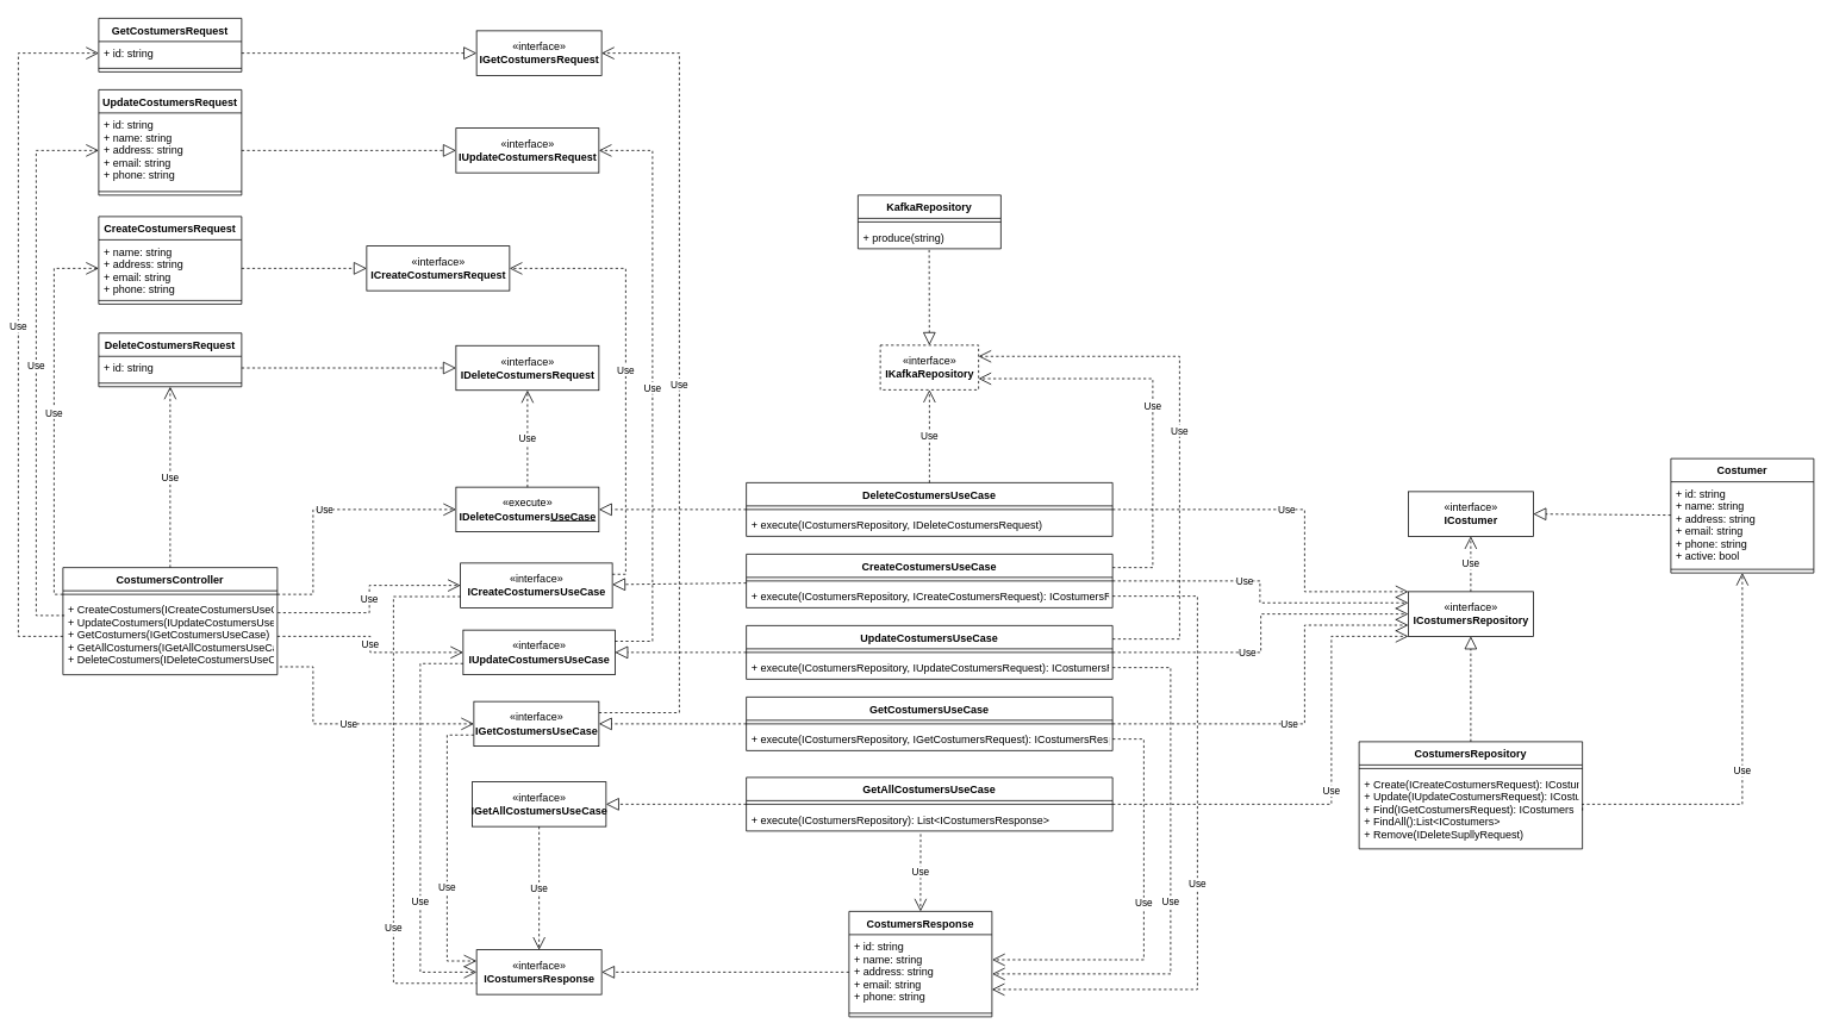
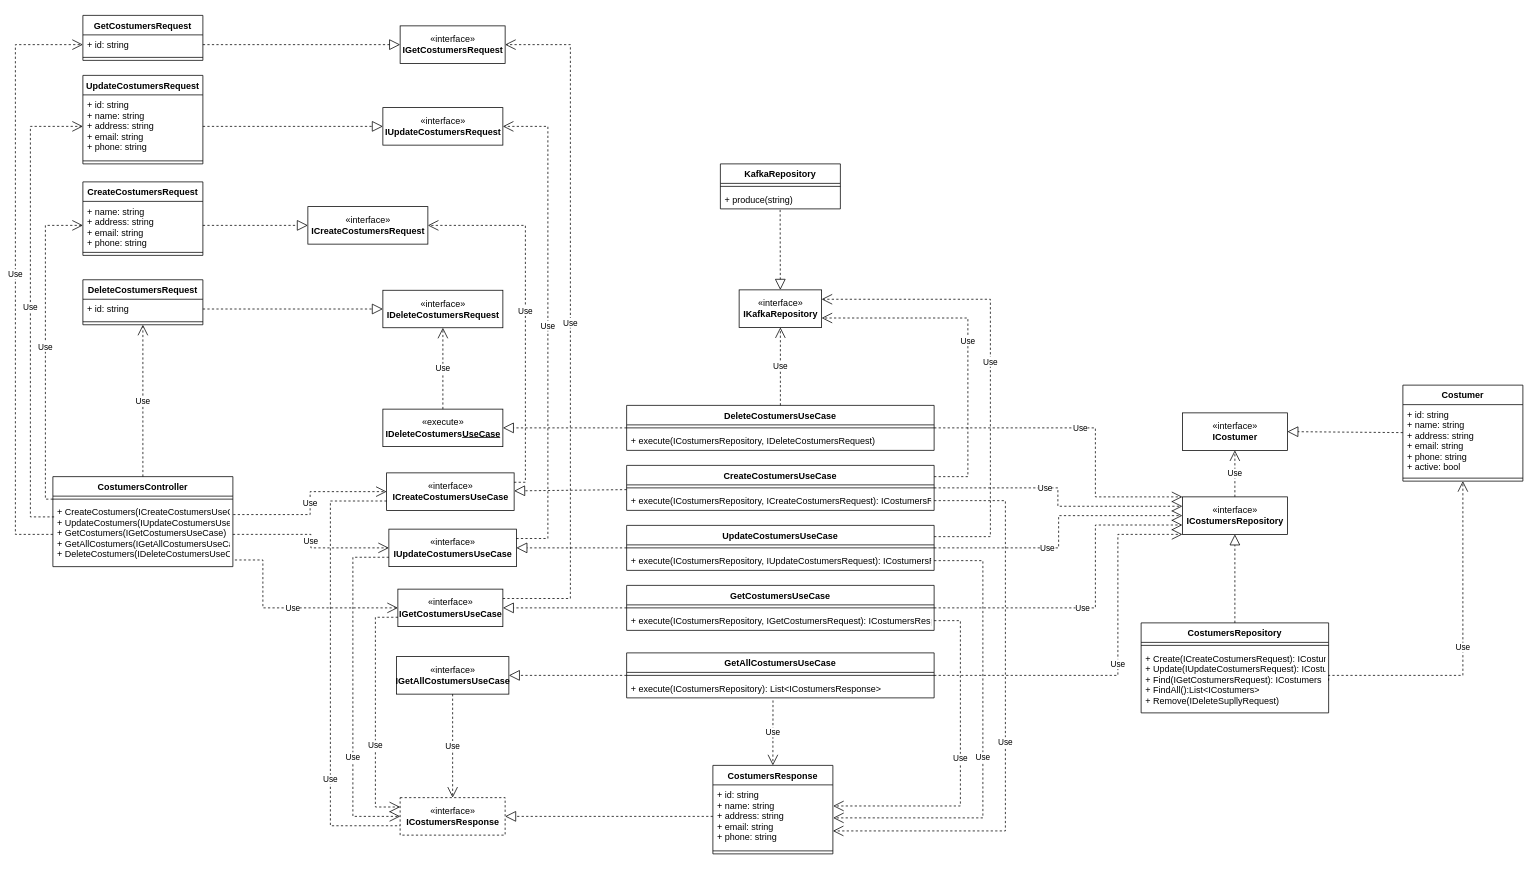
- <mxCell id="83" value="«interface»&lt;br&gt;&lt;b&gt;IKafkaRepository&lt;/b&gt;" style="html=1;dashed=1;" parent="1" vertex="1"><mxGeometry x="985" y="386" width="110" height="50" as="geometry" /></mxCell>
+ <mxCell id="83" value="«interface»&lt;br&gt;&lt;b&gt;IKafkaRepository&lt;/b&gt;" style="html=1;" parent="1" vertex="1"><mxGeometry x="985" y="386" width="110" height="50" as="geometry" /></mxCell>
- <mxCell id="71" value="Use" style="endArrow=open;endSize=12;dashed=1;html=1;rounded=0;exitX=1;exitY=0.25;exitDx=0;exitDy=0;entryX=0;entryY=0.5;entryDx=0;entryDy=0;edgeStyle=elbowEdgeStyle;" parent="1" source="57" target="24" edge="1"><mxGeometry width="160" relative="1" as="geometry"><mxPoint x="280" y="770" as="sourcePoint" /><mxPoint x="440" y="770" as="targetPoint" /><Array as="points"><mxPoint x="350" y="640" /><mxPoint x="330" y="620" /></Array></mxGeometry></mxCell>
- <mxCell id="3" value="«interface»&lt;br&gt;&lt;b&gt;ICostumersResponse&lt;/b&gt;" style="html=1;" parent="1" vertex="1"><mxGeometry x="533" y="1063" width="140" height="50" as="geometry" /></mxCell>
+ <mxCell id="3" value="«interface»&lt;br&gt;&lt;b&gt;ICostumersResponse&lt;/b&gt;" style="html=1;dashed=1;" parent="1" vertex="1"><mxGeometry x="533" y="1063" width="140" height="50" as="geometry" /></mxCell>
